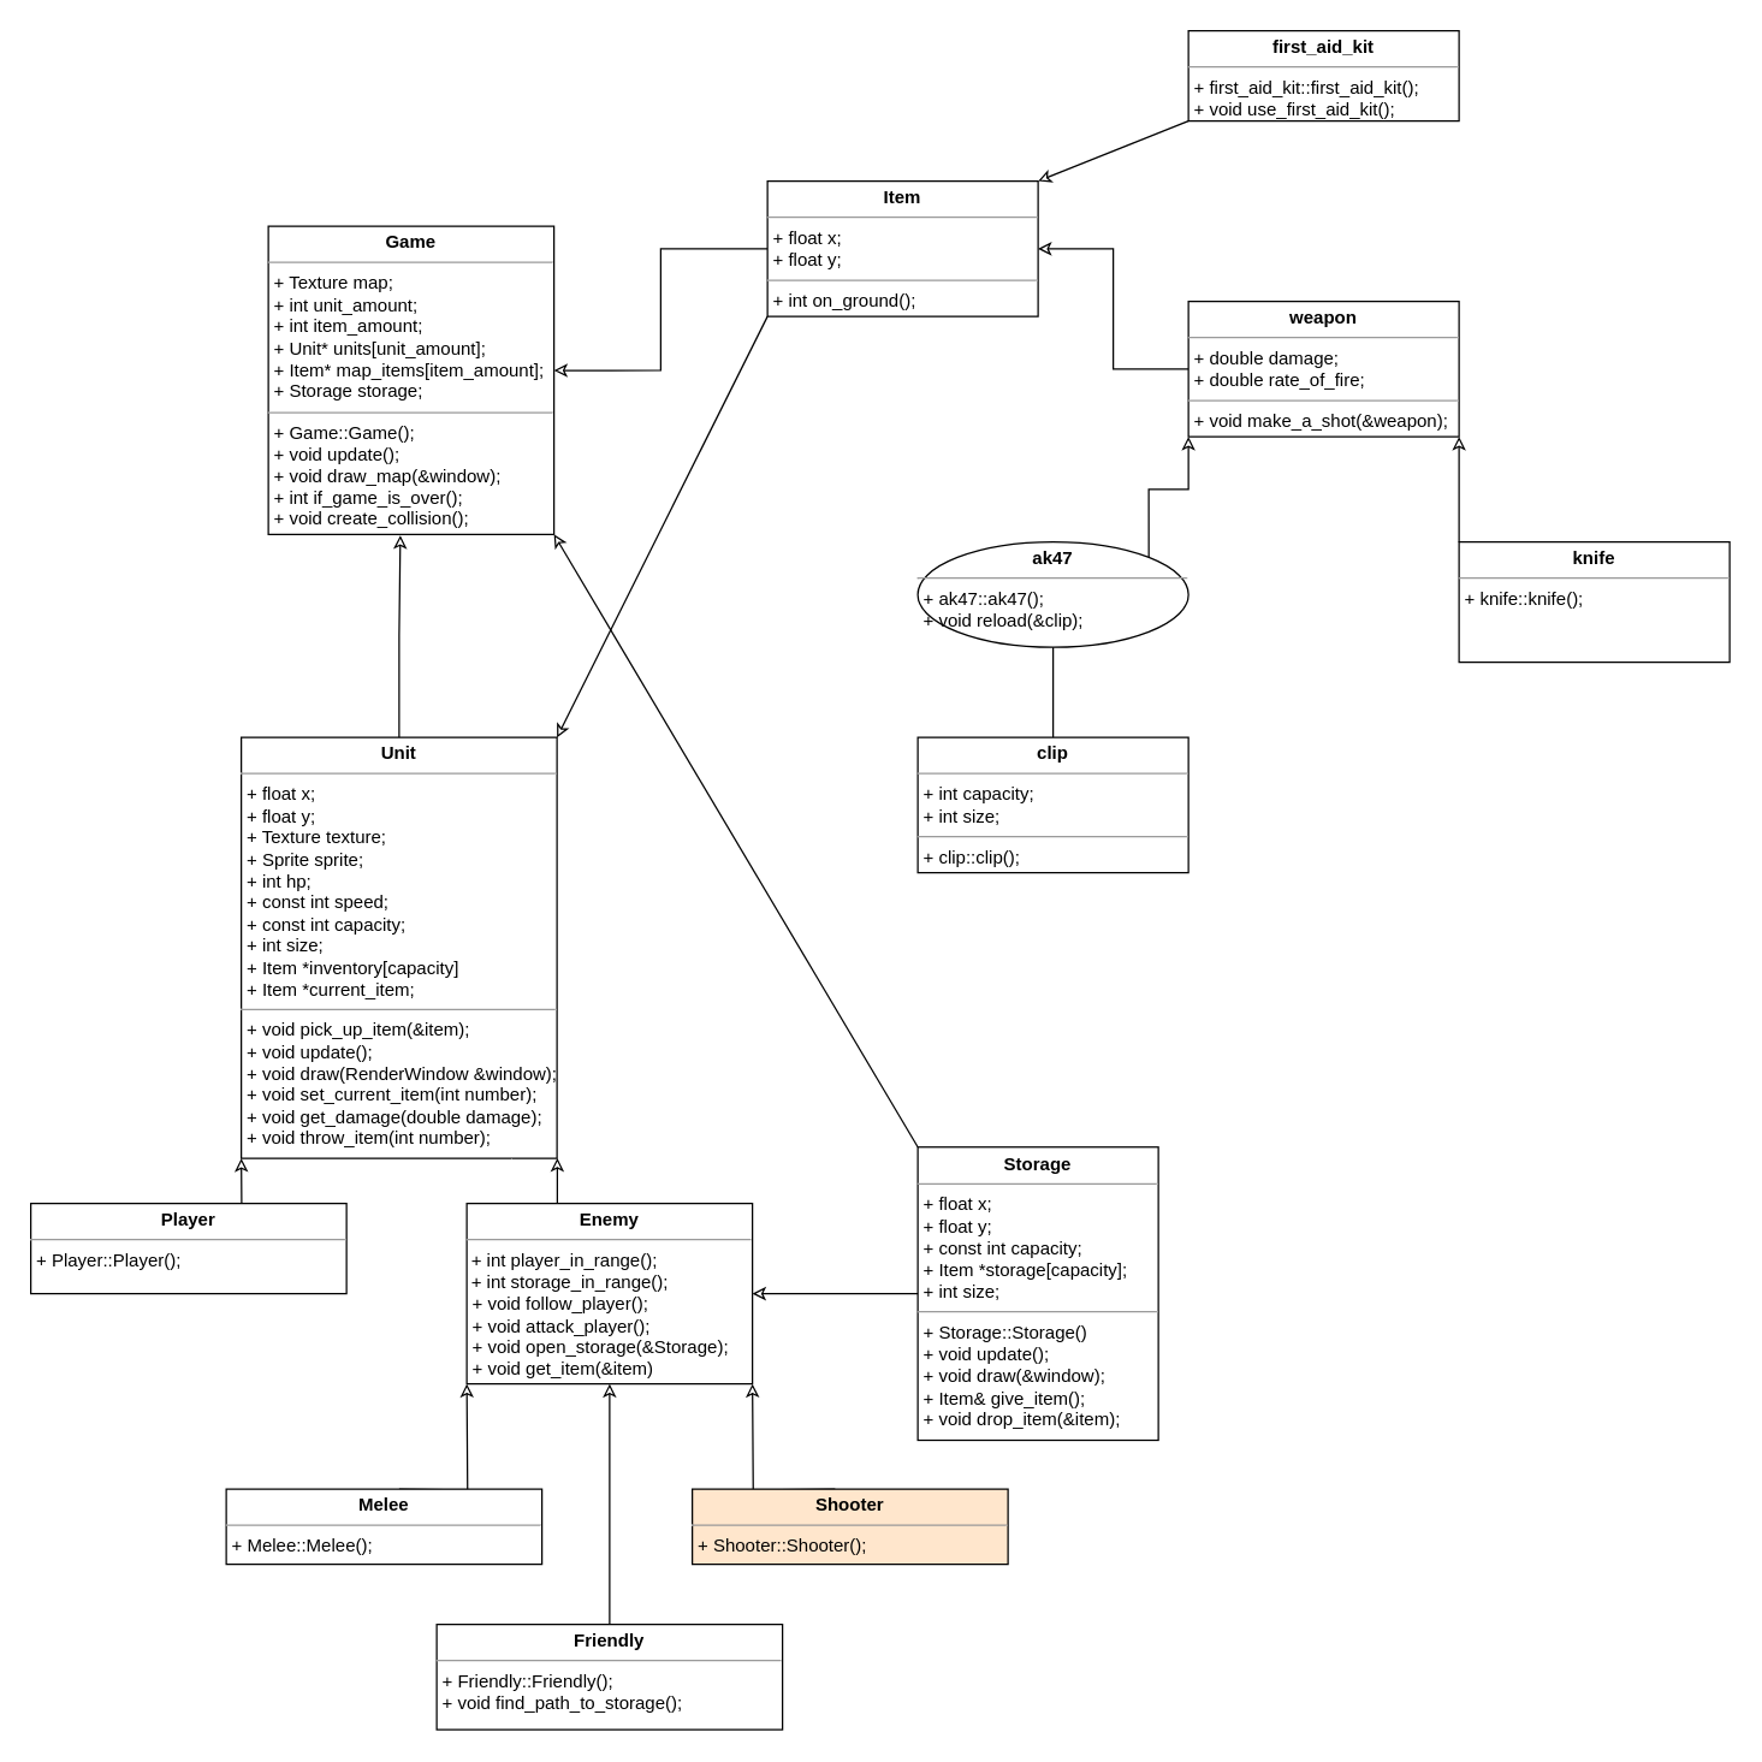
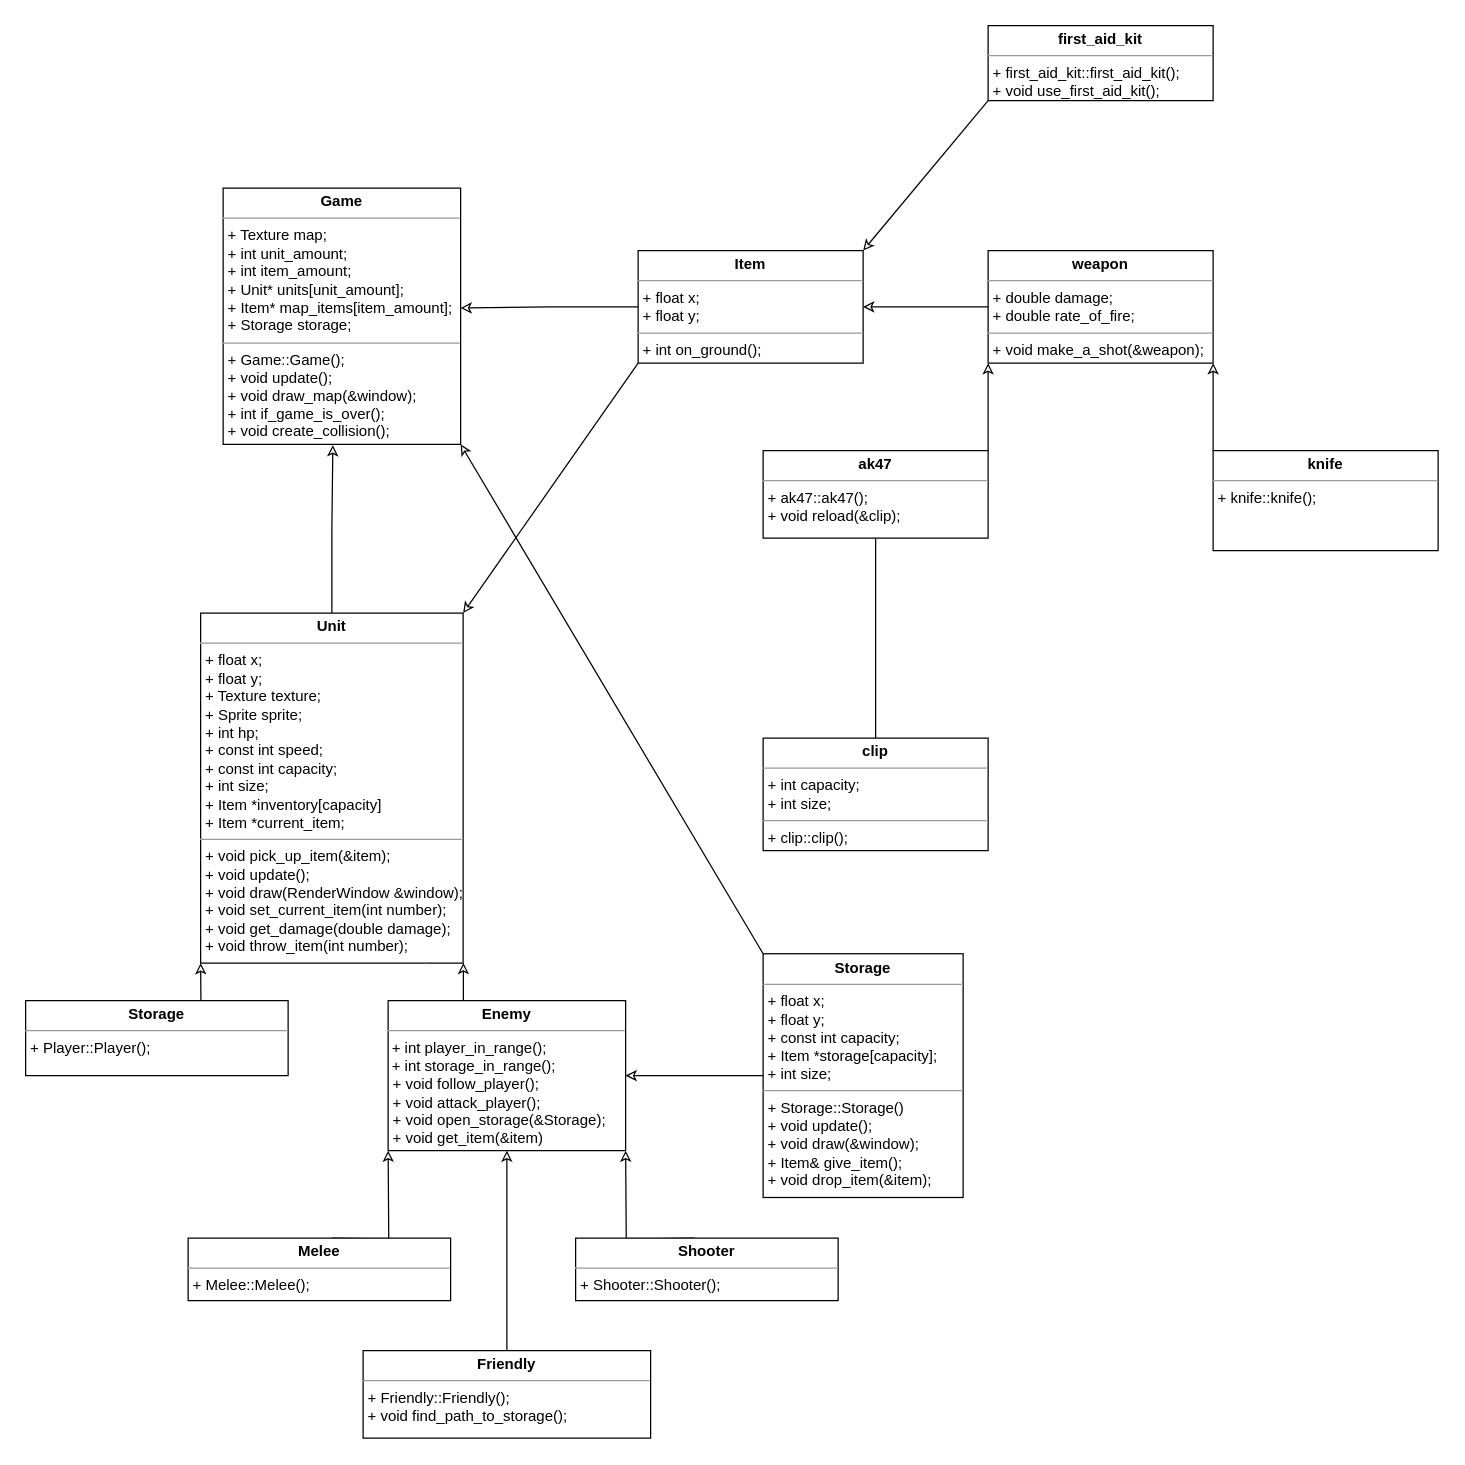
- <mxCell id="18" value="&lt;p style=&quot;margin:0px;margin-top:4px;text-align:center;&quot;&gt;&lt;b&gt;Item&lt;/b&gt;&lt;/p&gt;&lt;hr size=&quot;1&quot;&gt;&lt;p style=&quot;margin:0px;margin-left:4px;&quot;&gt;+ float x;&lt;/p&gt;&lt;p style=&quot;margin:0px;margin-left:4px;&quot;&gt;+ float y;&lt;br&gt;&lt;/p&gt;&lt;hr size=&quot;1&quot;&gt;&lt;p style=&quot;margin:0px;margin-left:4px;&quot;&gt;+ int on_ground();&lt;br&gt;&lt;/p&gt;" style="verticalAlign=top;align=left;overflow=fill;fontSize=12;fontFamily=Helvetica;html=1;" parent="1" vertex="1"><mxGeometry x="510" y="120" width="180" height="90" as="geometry" /></mxCell>
+ <mxCell id="18" value="&lt;p style=&quot;margin:0px;margin-top:4px;text-align:center;&quot;&gt;&lt;b&gt;Item&lt;/b&gt;&lt;/p&gt;&lt;hr size=&quot;1&quot;&gt;&lt;p style=&quot;margin:0px;margin-left:4px;&quot;&gt;+ float x;&lt;/p&gt;&lt;p style=&quot;margin:0px;margin-left:4px;&quot;&gt;+ float y;&lt;br&gt;&lt;/p&gt;&lt;hr size=&quot;1&quot;&gt;&lt;p style=&quot;margin:0px;margin-left:4px;&quot;&gt;+ int on_ground();&lt;br&gt;&lt;/p&gt;" style="verticalAlign=top;align=left;overflow=fill;fontSize=12;fontFamily=Helvetica;html=1;" parent="1" vertex="1"><mxGeometry x="510" y="200" width="180" height="90" as="geometry" /></mxCell>
- <mxCell id="20" value="&lt;p style=&quot;margin:0px;margin-top:4px;text-align:center;&quot;&gt;&lt;b&gt;ak47&lt;/b&gt;&lt;/p&gt;&lt;hr size=&quot;1&quot;&gt;&lt;p style=&quot;margin:0px;margin-left:4px;&quot;&gt;&lt;span style=&quot;background-color: initial;&quot;&gt;+ ak47::ak47();&lt;/span&gt;&lt;br&gt;&lt;/p&gt;&lt;p style=&quot;margin:0px;margin-left:4px;&quot;&gt;+ void reload(&amp;amp;clip);&lt;span style=&quot;background-color: initial;&quot;&gt;&lt;br&gt;&lt;/span&gt;&lt;/p&gt;" style="ellipse;verticalAlign=top;align=left;overflow=fill;fontSize=12;fontFamily=Helvetica;html=1;" parent="1" vertex="1"><mxGeometry x="610" y="360" width="180" height="70" as="geometry" /></mxCell>
+ <mxCell id="20" value="&lt;p style=&quot;margin:0px;margin-top:4px;text-align:center;&quot;&gt;&lt;b&gt;ak47&lt;/b&gt;&lt;/p&gt;&lt;hr size=&quot;1&quot;&gt;&lt;p style=&quot;margin:0px;margin-left:4px;&quot;&gt;&lt;span style=&quot;background-color: initial;&quot;&gt;+ ak47::ak47();&lt;/span&gt;&lt;br&gt;&lt;/p&gt;&lt;p style=&quot;margin:0px;margin-left:4px;&quot;&gt;+ void reload(&amp;amp;clip);&lt;span style=&quot;background-color: initial;&quot;&gt;&lt;br&gt;&lt;/span&gt;&lt;/p&gt;" style="verticalAlign=top;align=left;overflow=fill;fontSize=12;fontFamily=Helvetica;html=1;" parent="1" vertex="1"><mxGeometry x="610" y="360" width="180" height="70" as="geometry" /></mxCell>
- <mxCell id="30" value="&lt;p style=&quot;margin:0px;margin-top:4px;text-align:center;&quot;&gt;&lt;b&gt;clip&lt;/b&gt;&lt;/p&gt;&lt;hr size=&quot;1&quot;&gt;&lt;p style=&quot;margin:0px;margin-left:4px;&quot;&gt;+ int capacity;&lt;br&gt;+ int size;&lt;/p&gt;&lt;hr size=&quot;1&quot;&gt;&lt;p style=&quot;margin:0px;margin-left:4px;&quot;&gt;+ clip::clip();&lt;/p&gt;" style="verticalAlign=top;align=left;overflow=fill;fontSize=12;fontFamily=Helvetica;html=1;" vertex="1" parent="1"><mxGeometry x="610" y="490" width="180" height="90" as="geometry" /></mxCell>
+ <mxCell id="30" value="&lt;p style=&quot;margin:0px;margin-top:4px;text-align:center;&quot;&gt;&lt;b&gt;clip&lt;/b&gt;&lt;/p&gt;&lt;hr size=&quot;1&quot;&gt;&lt;p style=&quot;margin:0px;margin-left:4px;&quot;&gt;+ int capacity;&lt;br&gt;+ int size;&lt;/p&gt;&lt;hr size=&quot;1&quot;&gt;&lt;p style=&quot;margin:0px;margin-left:4px;&quot;&gt;+ clip::clip();&lt;/p&gt;" style="verticalAlign=top;align=left;overflow=fill;fontSize=12;fontFamily=Helvetica;html=1;" vertex="1" parent="1"><mxGeometry x="610" y="590" width="180" height="90" as="geometry" /></mxCell>
- <mxCell id="5" value="&lt;p style=&quot;margin:0px;margin-top:4px;text-align:center;&quot;&gt;&lt;b&gt;Player&lt;/b&gt;&lt;/p&gt;&lt;hr size=&quot;1&quot;&gt;&lt;p style=&quot;margin:0px;margin-left:4px;&quot;&gt;+ Player::Player();&lt;br&gt;&lt;/p&gt;" style="verticalAlign=top;align=left;overflow=fill;fontSize=12;fontFamily=Helvetica;html=1;" parent="1" vertex="1"><mxGeometry x="20" y="800" width="210" height="60" as="geometry" /></mxCell>
+ <mxCell id="5" value="&lt;p style=&quot;margin:0px;margin-top:4px;text-align:center;&quot;&gt;&lt;b&gt;Storage&lt;/b&gt;&lt;/p&gt;&lt;hr size=&quot;1&quot;&gt;&lt;p style=&quot;margin:0px;margin-left:4px;&quot;&gt;+ Player::Player();&lt;br&gt;&lt;/p&gt;" style="verticalAlign=top;align=left;overflow=fill;fontSize=12;fontFamily=Helvetica;html=1;" parent="1" vertex="1"><mxGeometry x="20" y="800" width="210" height="60" as="geometry" /></mxCell>
- <mxCell id="15" value="&lt;p style=&quot;margin:0px;margin-top:4px;text-align:center;&quot;&gt;&lt;b&gt;Shooter&lt;/b&gt;&lt;/p&gt;&lt;hr size=&quot;1&quot;&gt;&lt;p style=&quot;margin:0px;margin-left:4px;&quot;&gt;+ Shooter::Shooter();&lt;/p&gt;" style="verticalAlign=top;align=left;overflow=fill;fontSize=12;fontFamily=Helvetica;html=1;fillColor=#ffe6cc;" parent="1" vertex="1"><mxGeometry x="460" y="990" width="210" height="50" as="geometry" /></mxCell>
+ <mxCell id="15" value="&lt;p style=&quot;margin:0px;margin-top:4px;text-align:center;&quot;&gt;&lt;b&gt;Shooter&lt;/b&gt;&lt;/p&gt;&lt;hr size=&quot;1&quot;&gt;&lt;p style=&quot;margin:0px;margin-left:4px;&quot;&gt;+ Shooter::Shooter();&lt;/p&gt;" style="verticalAlign=top;align=left;overflow=fill;fontSize=12;fontFamily=Helvetica;html=1;" parent="1" vertex="1"><mxGeometry x="460" y="990" width="210" height="50" as="geometry" /></mxCell>
